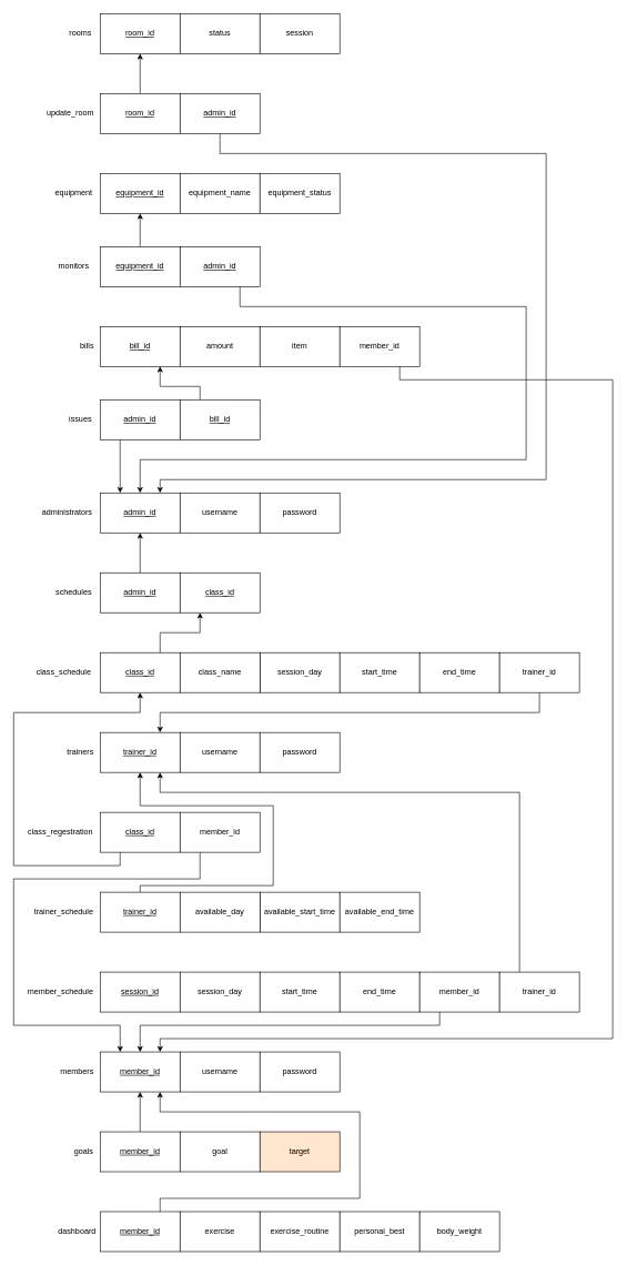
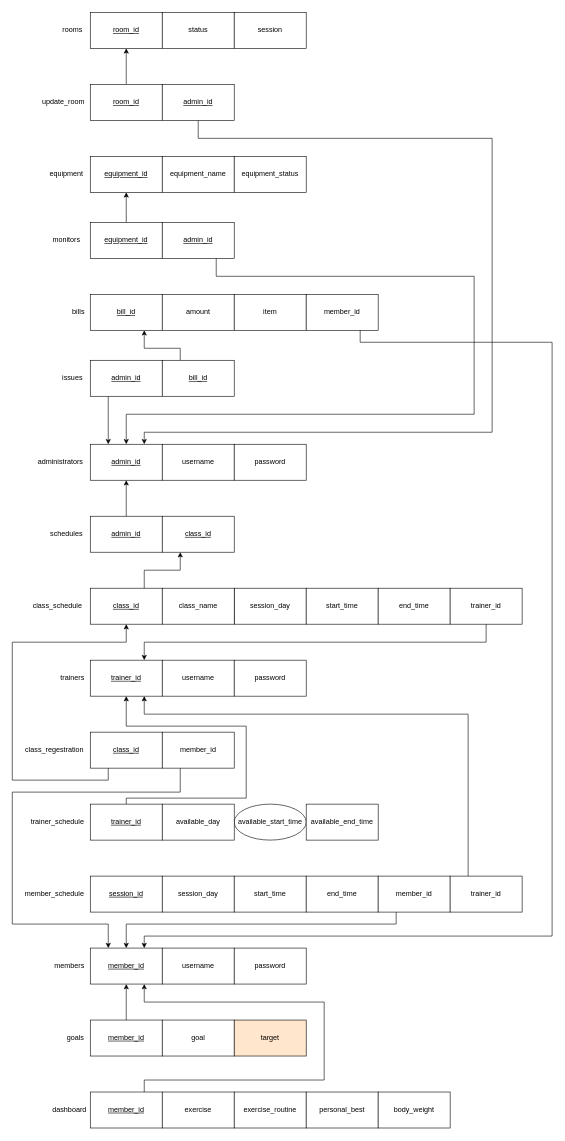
- <mxCell id="46" value="available_start_time" style="rounded=0;whiteSpace=wrap;html=1;" parent="44" vertex="1"><mxGeometry x="350" width="120" height="60" as="geometry" /></mxCell>
+ <mxCell id="46" value="available_start_time" style="ellipse;whiteSpace=wrap;html=1;" parent="44" vertex="1"><mxGeometry x="350" width="120" height="60" as="geometry" /></mxCell>
